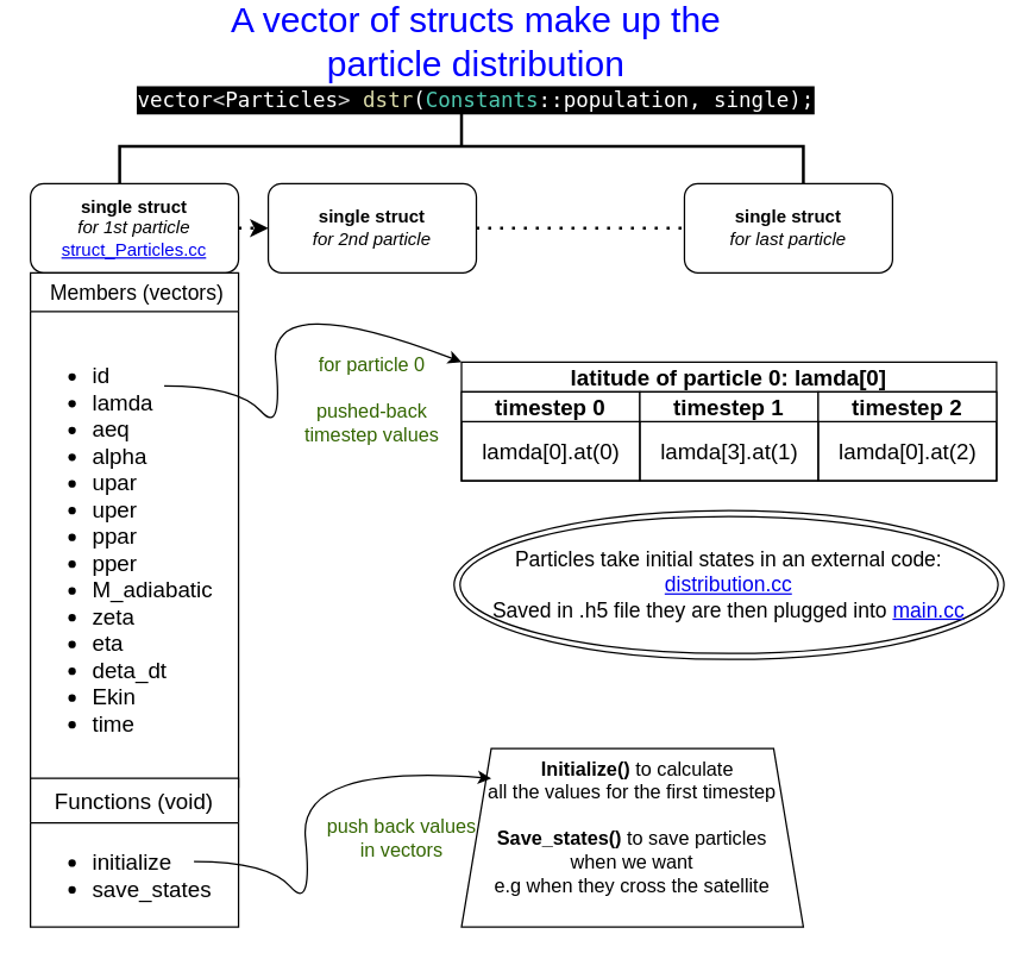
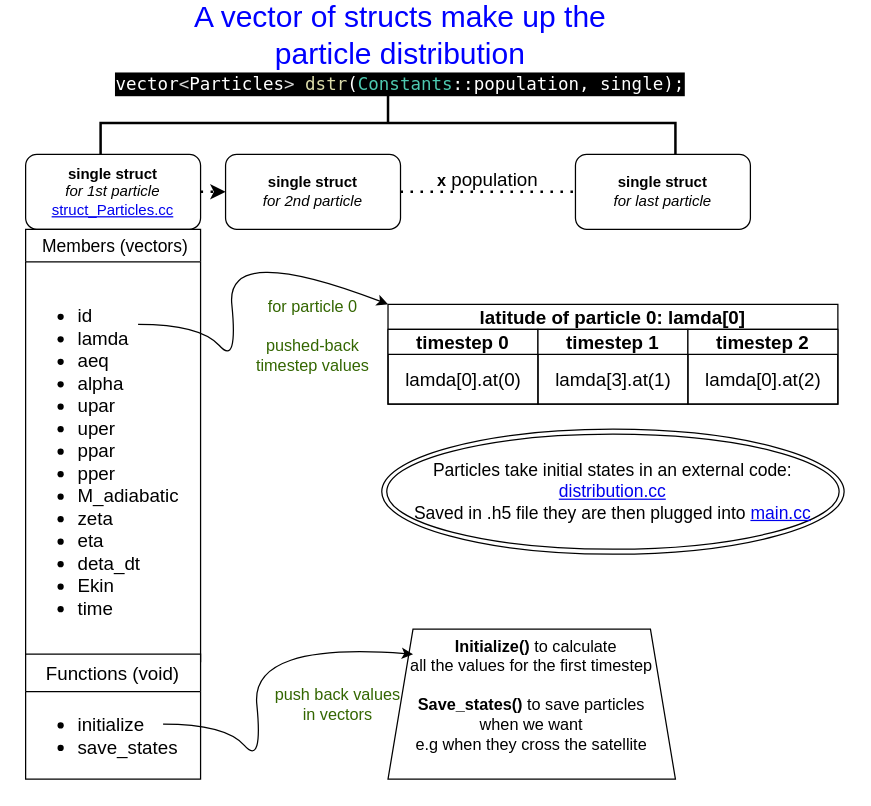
+ <mxCell id="4" value="&lt;font style=&quot;font-size: 13px&quot;&gt;&lt;b&gt;x&lt;/b&gt;&lt;font style=&quot;font-size: 15px&quot;&gt; population&lt;/font&gt;&lt;/font&gt;" style="text;html=1;strokeColor=none;fillColor=none;align=center;verticalAlign=middle;whiteSpace=wrap;rounded=0;" vertex="1" parent="1"><mxGeometry x="320" y="120" width="140" height="40" as="geometry" /></mxCell>
